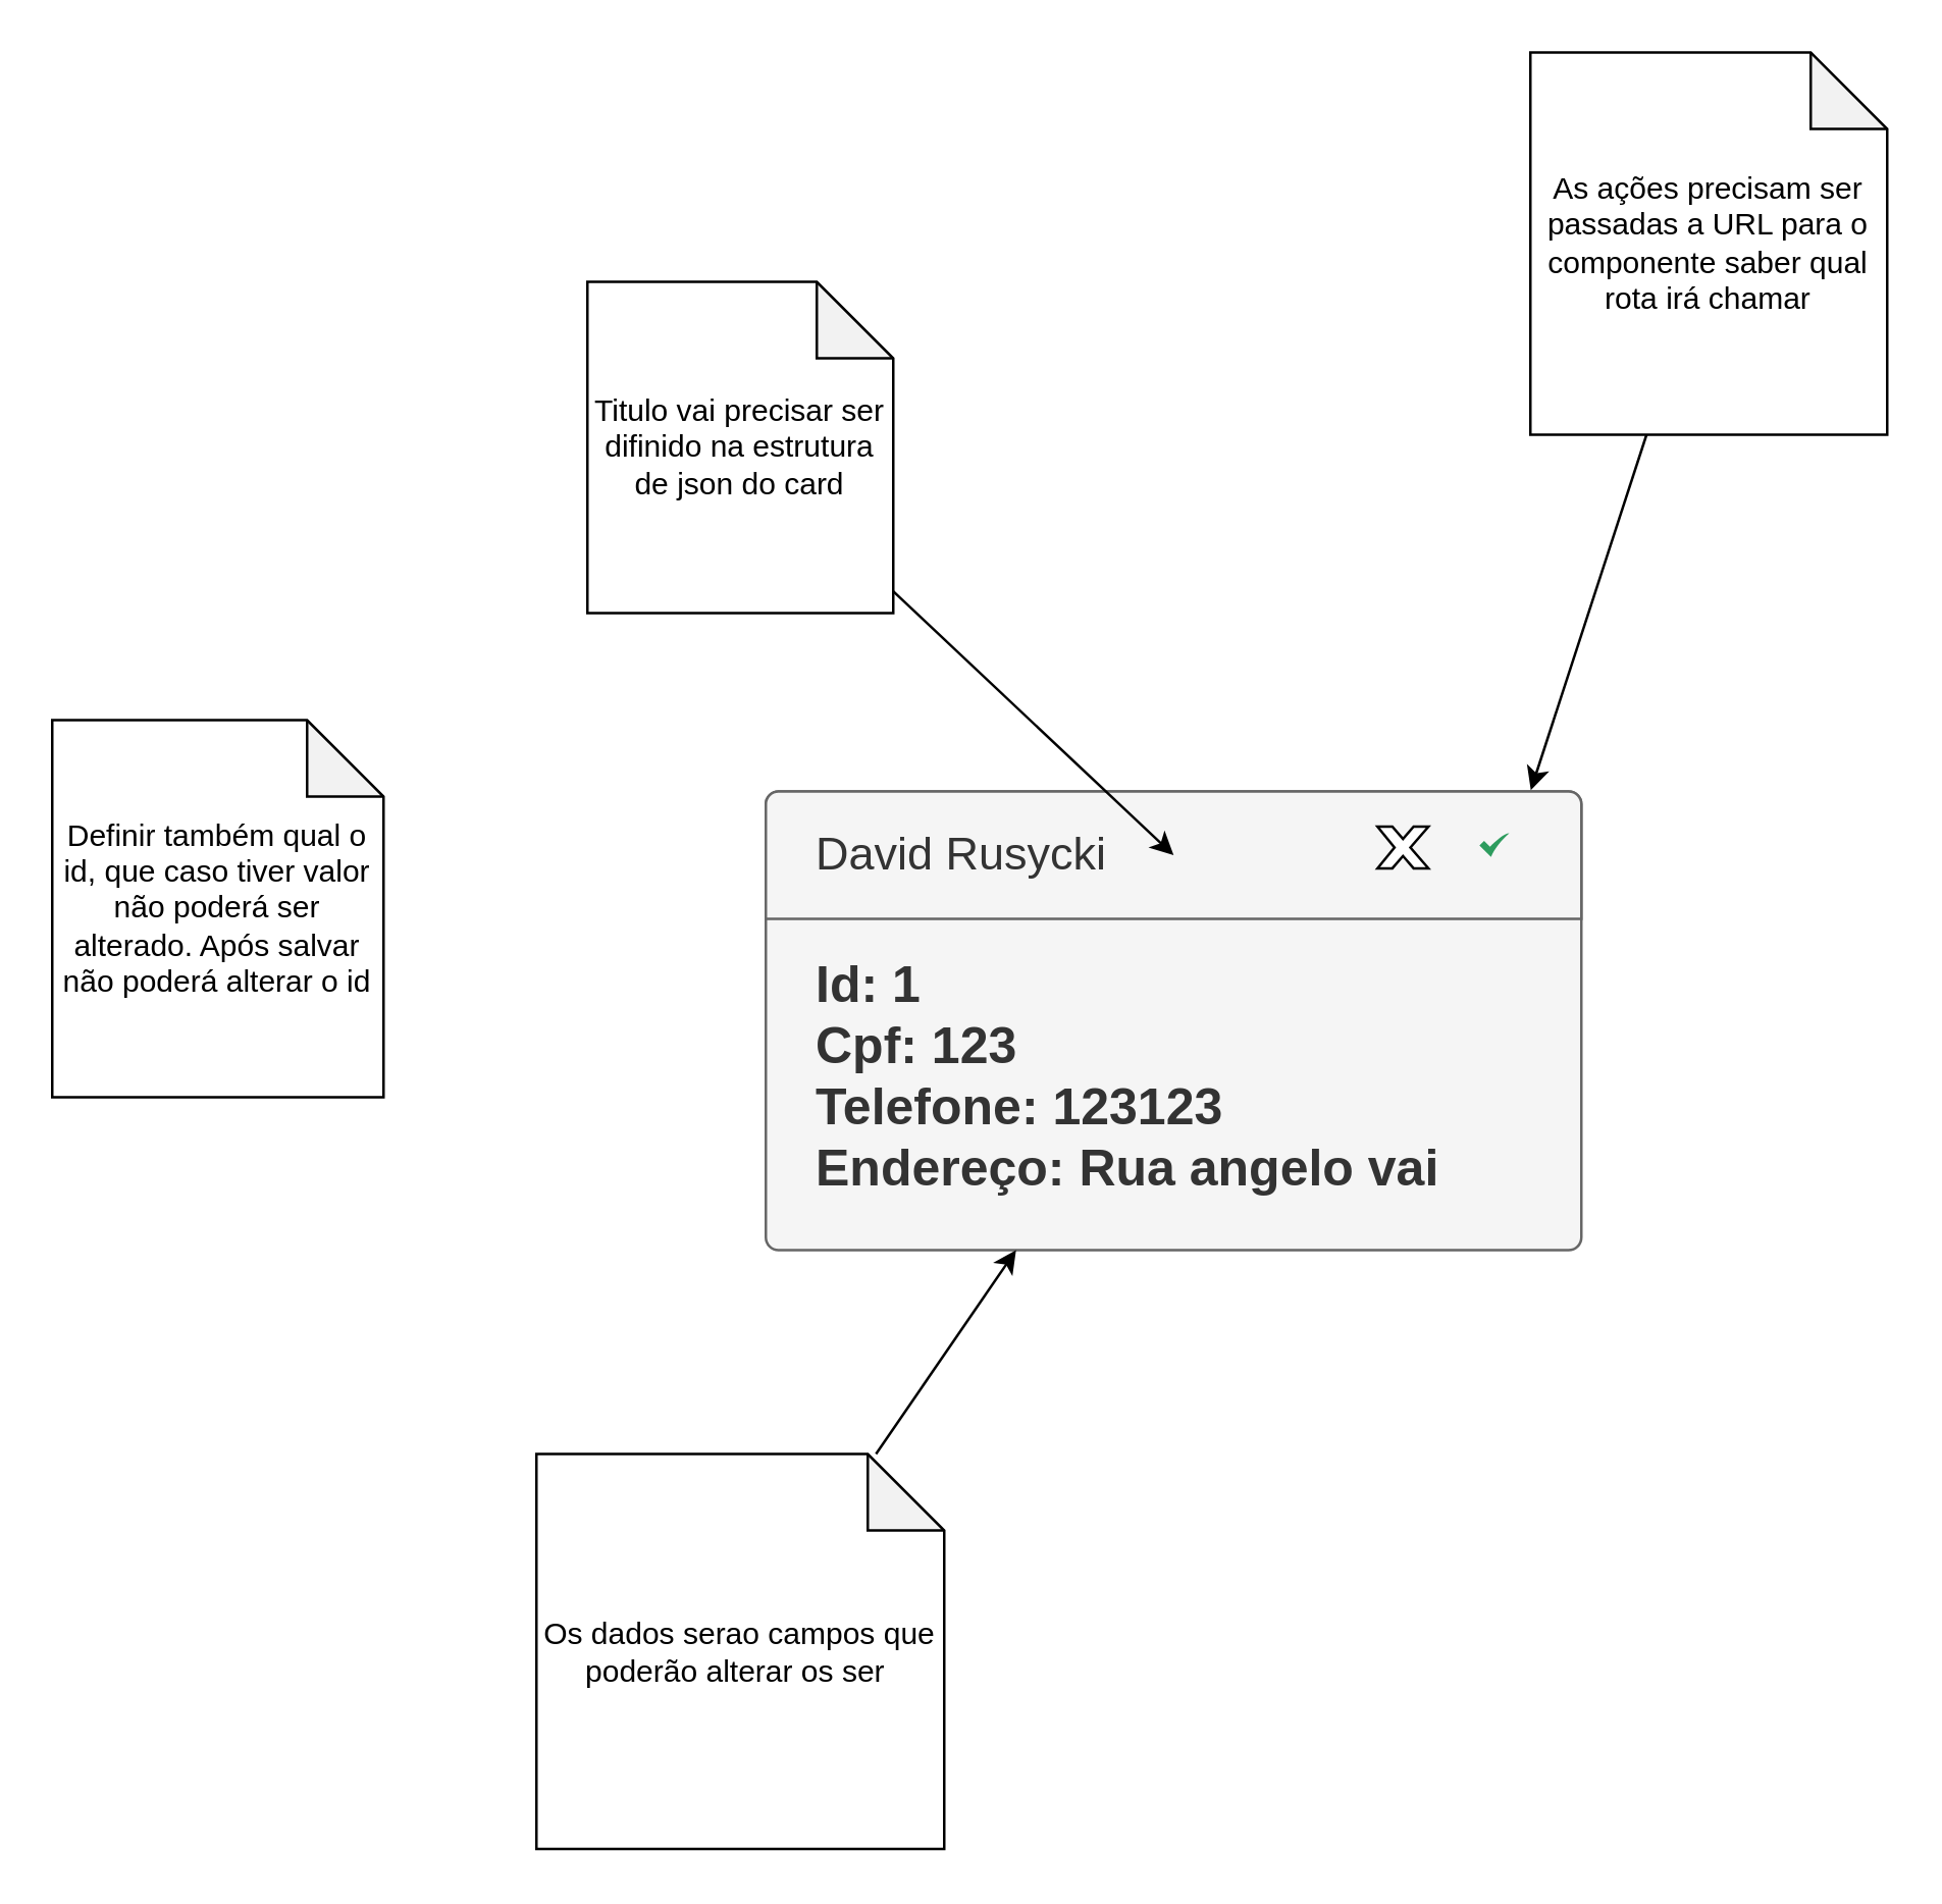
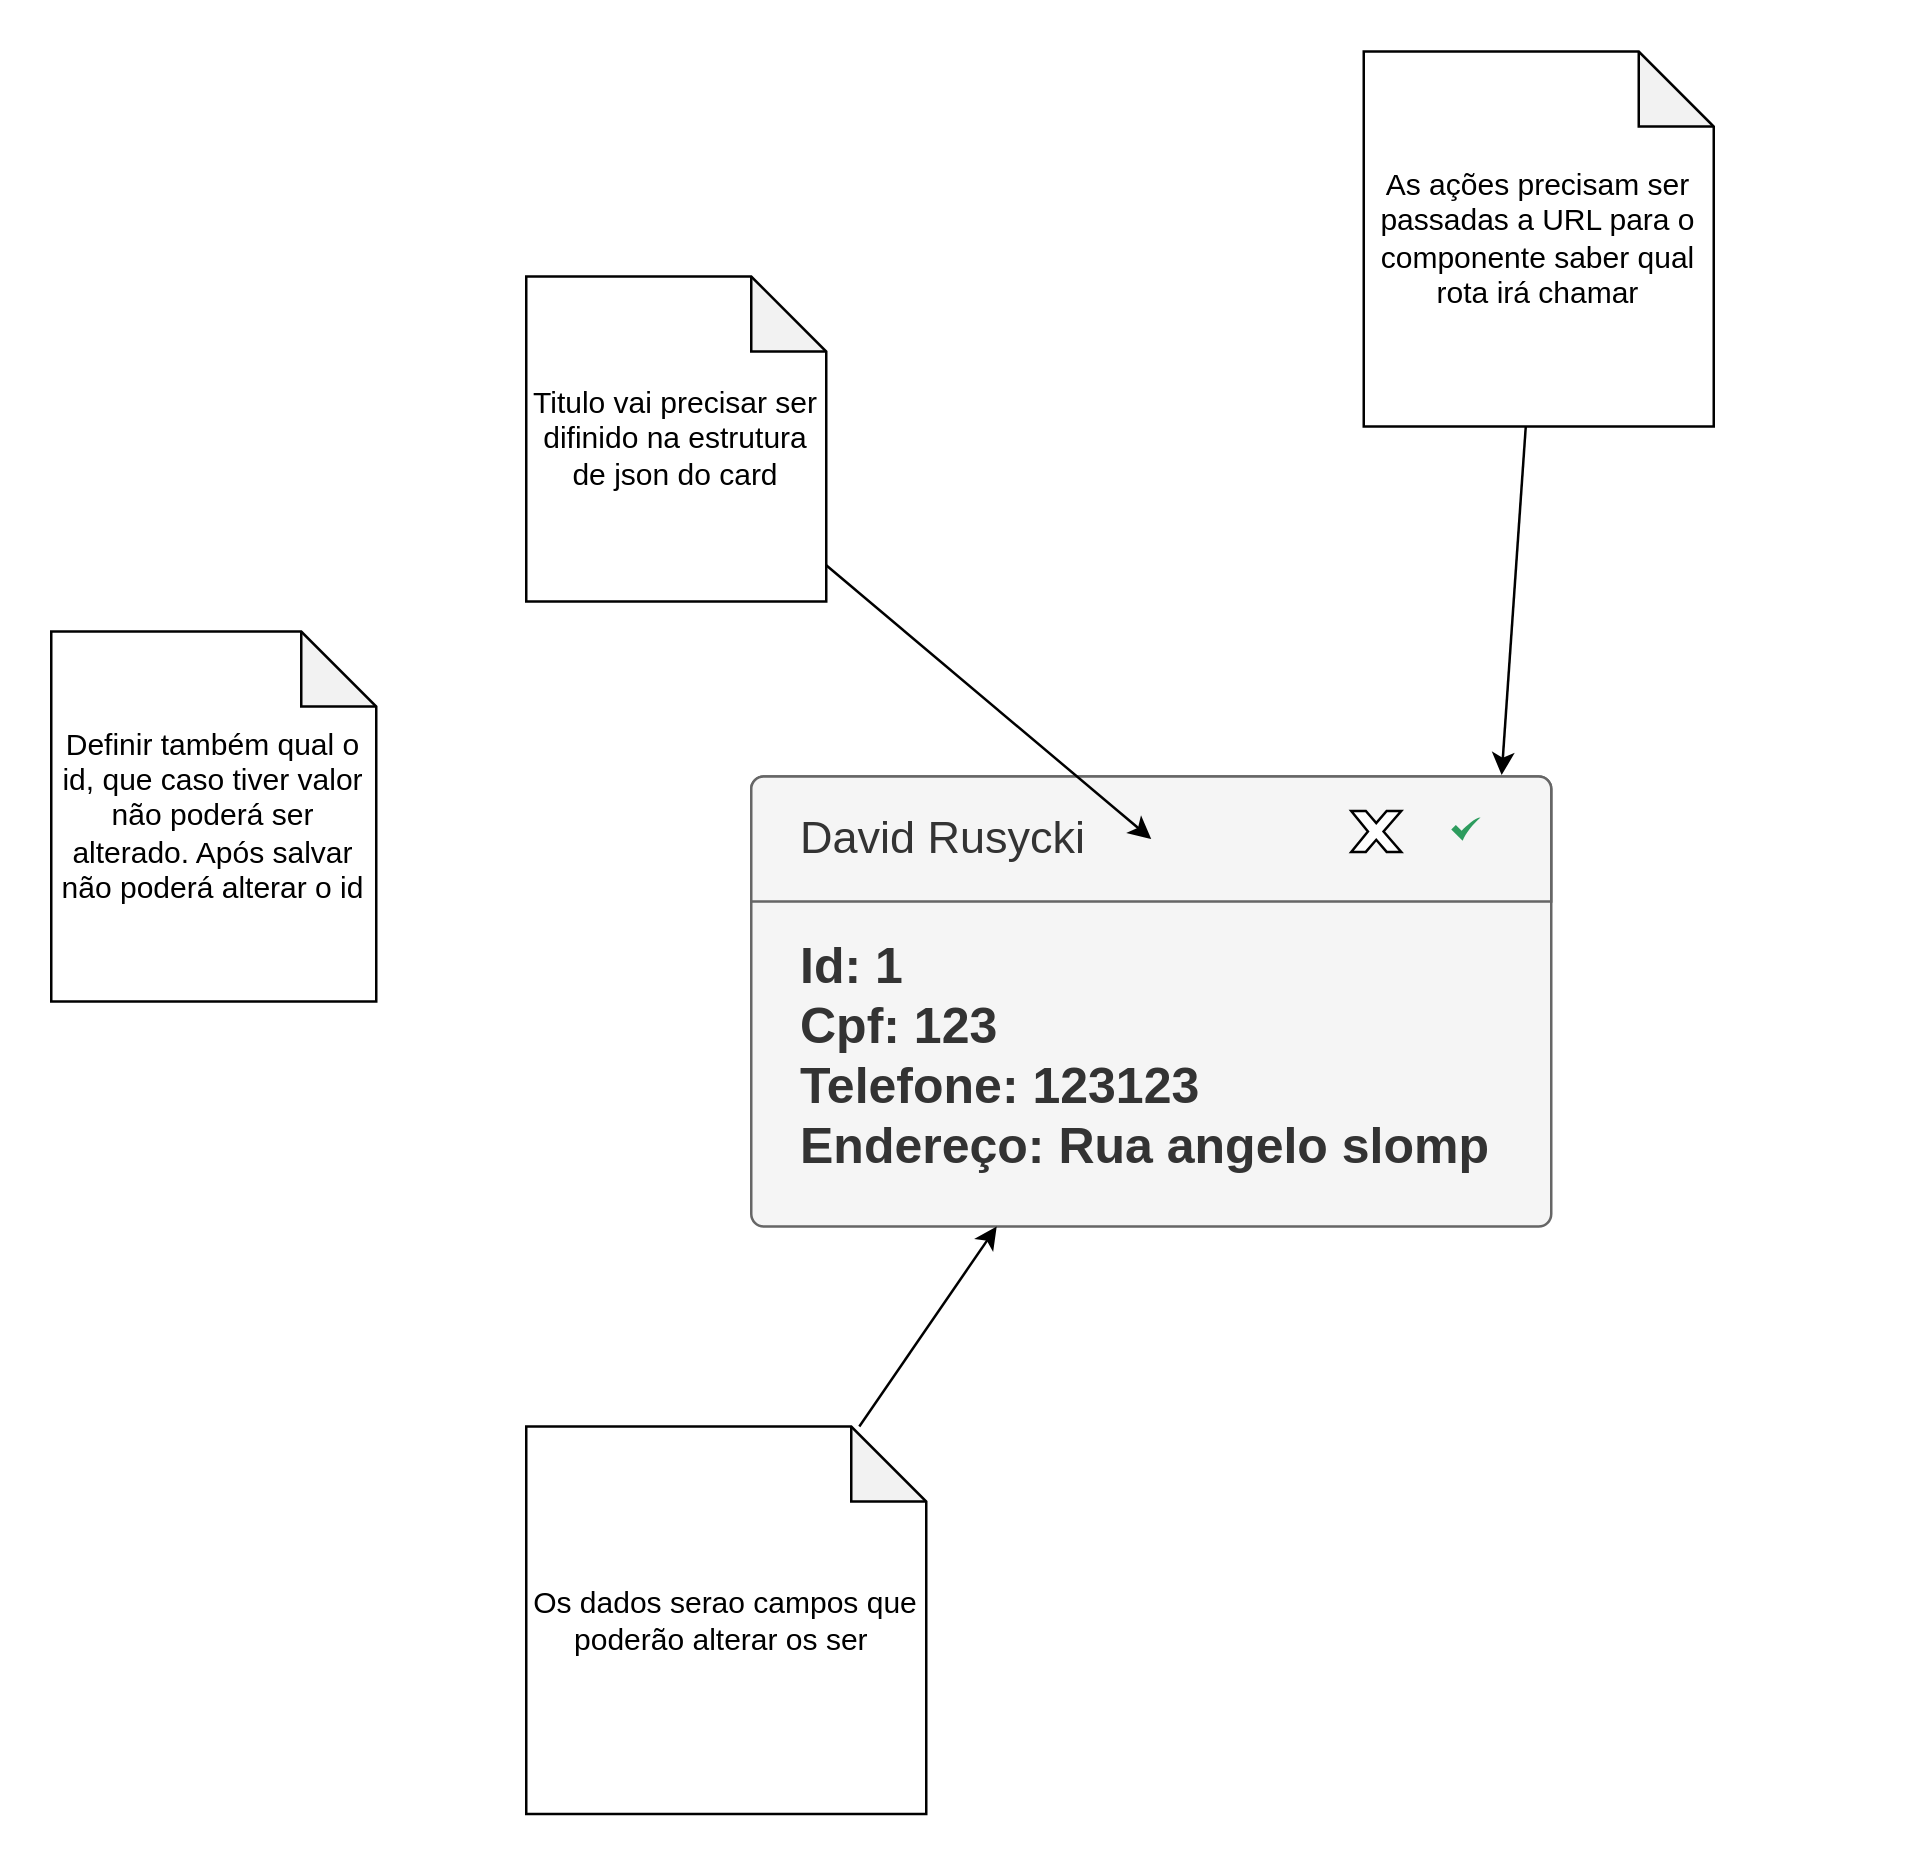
- <mxCell id="11" value="As ações precisam ser passadas a URL para o componente saber qual rota irá chamar" style="shape=note;whiteSpace=wrap;html=1;backgroundOutline=1;darkOpacity=0.05;" vertex="1" parent="1"><mxGeometry x="600" y="20" width="140" height="150" as="geometry" /></mxCell>
+ <mxCell id="11" value="As ações precisam ser passadas a URL para o componente saber qual rota irá chamar" style="shape=note;whiteSpace=wrap;html=1;backgroundOutline=1;darkOpacity=0.05;" vertex="1" parent="1"><mxGeometry x="545" y="20" width="140" height="150" as="geometry" /></mxCell>
- <mxCell id="9" value="Titulo vai precisar ser difinido na estrutura de json do card" style="shape=note;whiteSpace=wrap;html=1;backgroundOutline=1;darkOpacity=0.05;" vertex="1" parent="1"><mxGeometry x="230" y="110" width="120" height="130" as="geometry" /></mxCell>
+ <mxCell id="9" value="Titulo vai precisar ser difinido na estrutura de json do card" style="shape=note;whiteSpace=wrap;html=1;backgroundOutline=1;darkOpacity=0.05;" vertex="1" parent="1"><mxGeometry x="210" y="110" width="120" height="130" as="geometry" /></mxCell>
- <mxCell id="12" value="Definir também qual o id, que caso tiver valor não poderá ser alterado. Após salvar não poderá alterar o id" style="shape=note;whiteSpace=wrap;html=1;backgroundOutline=1;darkOpacity=0.05;" vertex="1" parent="1"><mxGeometry x="20" y="282" width="130" height="148" as="geometry" /></mxCell>
+ <mxCell id="12" value="Definir também qual o id, que caso tiver valor não poderá ser alterado. Após salvar não poderá alterar o id" style="shape=note;whiteSpace=wrap;html=1;backgroundOutline=1;darkOpacity=0.05;" vertex="1" parent="1"><mxGeometry x="20" y="252" width="130" height="148" as="geometry" /></mxCell>
- <mxCell id="2" value="&lt;span style=&quot;font-size: 20px&quot;&gt;&lt;b&gt;Id: 1&lt;br&gt;Cpf: 123&lt;br&gt;Telefone: 123123&lt;br&gt;Endereço: Rua angelo vai&lt;br&gt;&lt;/b&gt;&lt;/span&gt;" style="html=1;shadow=0;dashed=0;shape=mxgraph.bootstrap.rrect;rSize=5;strokeColor=#666666;html=1;whiteSpace=wrap;fillColor=#f5f5f5;verticalAlign=bottom;align=left;spacing=20;spacingBottom=0;fontSize=14;fontColor=#333333;" vertex="1" parent="1"><mxGeometry y="310" width="320" height="180" as="geometry" x="300" /></mxCell>
+ <mxCell id="2" value="&lt;span style=&quot;font-size: 20px&quot;&gt;&lt;b&gt;Id: 1&lt;br&gt;Cpf: 123&lt;br&gt;Telefone: 123123&lt;br&gt;Endereço: Rua angelo slomp&lt;br&gt;&lt;/b&gt;&lt;/span&gt;" style="html=1;shadow=0;dashed=0;shape=mxgraph.bootstrap.rrect;rSize=5;strokeColor=#666666;html=1;whiteSpace=wrap;fillColor=#f5f5f5;verticalAlign=bottom;align=left;spacing=20;spacingBottom=0;fontSize=14;fontColor=#333333;" vertex="1" parent="1"><mxGeometry y="310" width="320" height="180" as="geometry" x="300" /></mxCell>
